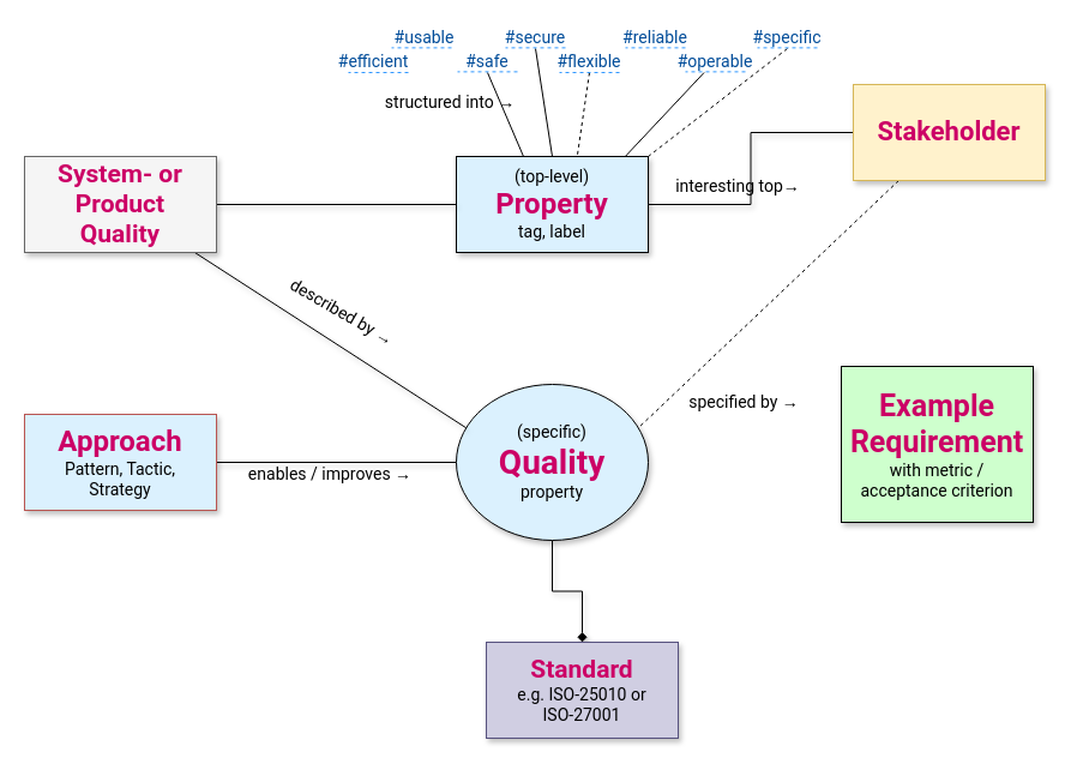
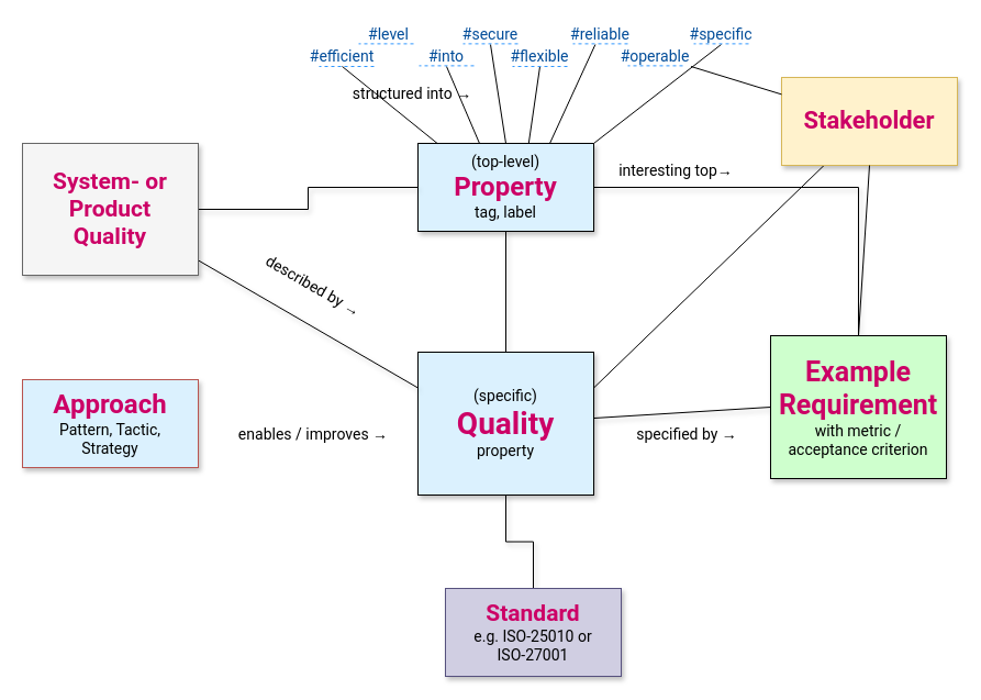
- <mxCell id="24" value="&lt;p style=&quot;margin: 0px; font-variant-numeric: normal; font-variant-east-asian: normal; font-variant-alternates: normal; font-size-adjust: none; font-kerning: auto; font-optical-sizing: auto; font-feature-settings: normal; font-variation-settings: normal; font-variant-position: normal; font-variant-emoji: normal; font-stretch: normal; line-height: normal;&quot; class=&quot;p1&quot;&gt;&lt;font style=&quot;font-size: 14px;&quot;&gt;#usable&lt;/font&gt;&lt;/p&gt;" style="text;html=1;align=center;verticalAlign=middle;whiteSpace=wrap;rounded=0;fontFamily=Roboto;fontColor=#004C99;" vertex="1" parent="1"><mxGeometry x="326" y="20" width="55" height="20" as="geometry" /></mxCell>
+ <mxCell id="24" value="&lt;p style=&quot;margin: 0px; font-variant-numeric: normal; font-variant-east-asian: normal; font-variant-alternates: normal; font-size-adjust: none; font-kerning: auto; font-optical-sizing: auto; font-feature-settings: normal; font-variation-settings: normal; font-variant-position: normal; font-variant-emoji: normal; font-stretch: normal; line-height: normal;&quot; class=&quot;p1&quot;&gt;&lt;font style=&quot;font-size: 14px;&quot;&gt;#level&lt;/font&gt;&lt;/p&gt;" style="text;html=1;align=center;verticalAlign=middle;whiteSpace=wrap;rounded=0;fontFamily=Roboto;fontColor=#004C99;" vertex="1" parent="1"><mxGeometry x="326" y="20" width="55" height="20" as="geometry" /></mxCell>
- <mxCell id="25" value="&lt;p style=&quot;margin: 0px; font-variant-numeric: normal; font-variant-east-asian: normal; font-variant-alternates: normal; font-size-adjust: none; font-kerning: auto; font-optical-sizing: auto; font-feature-settings: normal; font-variation-settings: normal; font-variant-position: normal; font-variant-emoji: normal; font-stretch: normal; line-height: normal;&quot; class=&quot;p1&quot;&gt;&lt;font style=&quot;font-size: 14px;&quot;&gt;#safe&lt;/font&gt;&lt;/p&gt;" style="text;html=1;align=center;verticalAlign=middle;whiteSpace=wrap;rounded=0;fontFamily=Roboto;fontColor=#004C99;" vertex="1" parent="1"><mxGeometry x="371" y="40" width="70" height="20" as="geometry" /></mxCell>
+ <mxCell id="25" value="&lt;p style=&quot;margin: 0px; font-variant-numeric: normal; font-variant-east-asian: normal; font-variant-alternates: normal; font-size-adjust: none; font-kerning: auto; font-optical-sizing: auto; font-feature-settings: normal; font-variation-settings: normal; font-variant-position: normal; font-variant-emoji: normal; font-stretch: normal; line-height: normal;&quot; class=&quot;p1&quot;&gt;&lt;font style=&quot;font-size: 14px;&quot;&gt;#into&lt;/font&gt;&lt;/p&gt;" style="text;html=1;align=center;verticalAlign=middle;whiteSpace=wrap;rounded=0;fontFamily=Roboto;fontColor=#004C99;" vertex="1" parent="1"><mxGeometry x="371" y="40" width="70" height="20" as="geometry" /></mxCell>
+ <mxCell id="32" style="rounded=0;orthogonalLoop=1;jettySize=auto;html=1;endArrow=none;startFill=0;entryX=0.75;entryY=0;entryDx=0;entryDy=0;" edge="1" parent="1" source="28" target="4"><mxGeometry relative="1" as="geometry"><mxPoint x="567" y="70" as="sourcePoint" /><mxPoint x="527" y="141" as="targetPoint" /></mxGeometry></mxCell>
- <mxCell id="33" style="rounded=0;orthogonalLoop=1;jettySize=auto;html=1;endArrow=none;startFill=0;exitX=0.5;exitY=1;exitDx=0;exitDy=0;entryX=1;entryY=0;entryDx=0;entryDy=0;entryPerimeter=0;dashed=1;" edge="1" parent="1" source="30" target="4"><mxGeometry relative="1" as="geometry"><mxPoint x="567" y="70" as="sourcePoint" /><mxPoint x="530" y="130" as="targetPoint" /></mxGeometry></mxCell>
+ <mxCell id="33" style="rounded=0;orthogonalLoop=1;jettySize=auto;html=1;endArrow=none;startFill=0;exitX=0.5;exitY=1;exitDx=0;exitDy=0;entryX=1;entryY=0;entryDx=0;entryDy=0;entryPerimeter=0;" edge="1" parent="1" source="30" target="4"><mxGeometry relative="1" as="geometry"><mxPoint x="567" y="70" as="sourcePoint" /><mxPoint x="530" y="130" as="targetPoint" /></mxGeometry></mxCell>
+ <mxCell id="37" style="rounded=0;orthogonalLoop=1;jettySize=auto;html=1;endArrow=none;startFill=0;entryX=0.11;entryY=0;entryDx=0;entryDy=0;exitX=0.5;exitY=1;exitDx=0;exitDy=0;entryPerimeter=0;" edge="1" parent="1" source="22" target="4"><mxGeometry relative="1" as="geometry"><mxPoint x="333" y="50" as="sourcePoint" /><mxPoint x="427" y="140" as="targetPoint" /></mxGeometry></mxCell>
- <mxCell id="36" style="rounded=0;orthogonalLoop=1;jettySize=auto;html=1;endArrow=none;startFill=0;entryX=0.63;entryY=0;entryDx=0;entryDy=0;exitX=0.5;exitY=1;exitDx=0;exitDy=0;entryPerimeter=0;dashed=1;" edge="1" parent="1" source="27" target="4"><mxGeometry relative="1" as="geometry"><mxPoint x="553" y="80" as="sourcePoint" /><mxPoint x="540" y="170" as="targetPoint" /></mxGeometry></mxCell>
+ <mxCell id="36" style="rounded=0;orthogonalLoop=1;jettySize=auto;html=1;endArrow=none;startFill=0;entryX=0.63;entryY=0;entryDx=0;entryDy=0;exitX=0.5;exitY=1;exitDx=0;exitDy=0;entryPerimeter=0;" edge="1" parent="1" source="27" target="4"><mxGeometry relative="1" as="geometry"><mxPoint x="553" y="80" as="sourcePoint" /><mxPoint x="540" y="170" as="targetPoint" /></mxGeometry></mxCell>
- <mxCell id="31" style="rounded=0;orthogonalLoop=1;jettySize=auto;html=1;endArrow=none;startFill=0;entryX=0.88;entryY=0;entryDx=0;entryDy=0;entryPerimeter=0;" edge="1" parent="1" source="29" target="4"><mxGeometry relative="1" as="geometry"><mxPoint x="738" y="220" as="sourcePoint" /><mxPoint x="550" y="363" as="targetPoint" /></mxGeometry></mxCell>
+ <mxCell id="31" style="rounded=0;orthogonalLoop=1;jettySize=auto;html=1;endArrow=none;startFill=0;" edge="1" parent="1" source="29" target="10"><mxGeometry relative="1" as="geometry"><mxPoint x="738" y="220" as="sourcePoint" /><mxPoint x="550" y="363" as="targetPoint" /></mxGeometry></mxCell>
- <mxCell id="2" style="edgeStyle=orthogonalEdgeStyle;rounded=0;orthogonalLoop=1;jettySize=auto;html=1;entryX=0;entryY=0.5;entryDx=0;entryDy=0;endArrow=none;startFill=0;fontFamily=Roboto;shadow=1;" parent="1" source="4" target="10" edge="1"><mxGeometry relative="1" as="geometry" /></mxCell>
+ <mxCell id="2" style="edgeStyle=orthogonalEdgeStyle;rounded=0;orthogonalLoop=1;jettySize=auto;html=1;endArrow=none;startFill=0;fontFamily=Roboto;shadow=1;" parent="1" source="4" target="14" edge="1"><mxGeometry relative="1" as="geometry" /></mxCell>
- <mxCell id="13" value="&lt;font style=&quot;color: rgb(204, 0, 102);&quot;&gt;System- or&lt;/font&gt;&lt;div&gt;&lt;font style=&quot;color: rgb(204, 0, 102);&quot;&gt;Product&lt;/font&gt;&lt;/div&gt;&lt;div&gt;&lt;font style=&quot;color: rgb(204, 0, 102);&quot;&gt;Quality&lt;/font&gt;&lt;/div&gt;" style="rounded=0;whiteSpace=wrap;html=1;fontFamily=Roboto;fillColor=#f5f5f5;fontColor=#333333;strokeColor=#666666;fontSize=21;fontStyle=1;shadow=1;" parent="1" vertex="1"><mxGeometry x="20" y="130" width="160" height="80" as="geometry" /></mxCell>
+ <mxCell id="13" value="&lt;font style=&quot;color: rgb(204, 0, 102);&quot;&gt;System- or&lt;/font&gt;&lt;div&gt;&lt;font style=&quot;color: rgb(204, 0, 102);&quot;&gt;Product&lt;/font&gt;&lt;/div&gt;&lt;div&gt;&lt;font style=&quot;color: rgb(204, 0, 102);&quot;&gt;Quality&lt;/font&gt;&lt;/div&gt;" style="rounded=0;whiteSpace=wrap;html=1;fontFamily=Roboto;fillColor=#f5f5f5;fontColor=#333333;strokeColor=#666666;fontSize=21;fontStyle=1;shadow=1;" parent="1" vertex="1"><mxGeometry x="20" y="130" width="160" height="120" as="geometry" /></mxCell>
+ <mxCell id="17" style="rounded=0;orthogonalLoop=1;jettySize=auto;html=1;endArrow=none;startFill=0;entryX=0.5;entryY=0;entryDx=0;entryDy=0;exitX=0.5;exitY=1;exitDx=0;exitDy=0;" parent="1" source="10" target="14" edge="1"><mxGeometry relative="1" as="geometry"><mxPoint x="745" y="220" as="sourcePoint" /><mxPoint x="591" y="355" as="targetPoint" /></mxGeometry></mxCell>
- <mxCell id="9" style="rounded=0;orthogonalLoop=1;jettySize=auto;html=1;endArrow=none;startFill=0;entryX=1;entryY=0.25;entryDx=0;entryDy=0;dashed=1;" parent="1" source="10" target="8" edge="1"><mxGeometry relative="1" as="geometry" /></mxCell>
+ <mxCell id="9" style="rounded=0;orthogonalLoop=1;jettySize=auto;html=1;endArrow=none;startFill=0;entryX=1;entryY=0.25;entryDx=0;entryDy=0;" parent="1" source="10" target="8" edge="1"><mxGeometry relative="1" as="geometry" /></mxCell>
+ <mxCell id="3" style="edgeStyle=orthogonalEdgeStyle;rounded=0;orthogonalLoop=1;jettySize=auto;html=1;endArrow=none;startFill=0;shadow=1;" parent="1" source="4" target="8" edge="1"><mxGeometry relative="1" as="geometry" /></mxCell>
- <mxCell id="21" value="&lt;p class=&quot;p1&quot; style=&quot;margin: 0px; font-variant-numeric: normal; font-variant-east-asian: normal; font-variant-alternates: normal; font-size-adjust: none; font-kerning: auto; font-optical-sizing: auto; font-feature-settings: normal; font-variation-settings: normal; font-variant-position: normal; font-variant-emoji: normal; font-stretch: normal; line-height: normal;&quot;&gt;&lt;font style=&quot;font-size: 14px;&quot;&gt;specified by →&lt;/font&gt;&lt;/p&gt;" style="text;html=1;align=center;verticalAlign=middle;whiteSpace=wrap;rounded=0;fontFamily=Roboto;" parent="1" vertex="1"><mxGeometry x="555" y="320" width="130" height="30" as="geometry" /></mxCell>
+ <mxCell id="21" value="&lt;p class=&quot;p1&quot; style=&quot;margin: 0px; font-variant-numeric: normal; font-variant-east-asian: normal; font-variant-alternates: normal; font-size-adjust: none; font-kerning: auto; font-optical-sizing: auto; font-feature-settings: normal; font-variation-settings: normal; font-variant-position: normal; font-variant-emoji: normal; font-stretch: normal; line-height: normal;&quot;&gt;&lt;font style=&quot;font-size: 14px;&quot;&gt;specified by →&lt;/font&gt;&lt;/p&gt;" style="text;html=1;align=center;verticalAlign=middle;whiteSpace=wrap;rounded=0;fontFamily=Roboto;" parent="1" vertex="1"><mxGeometry x="560" y="380" width="130" height="30" as="geometry" /></mxCell>
+ <mxCell id="5" style="rounded=0;orthogonalLoop=1;jettySize=auto;html=1;entryX=0;entryY=0.5;entryDx=0;entryDy=0;endArrow=none;startFill=0;fontFamily=Roboto;shadow=1;" parent="1" source="8" target="14" edge="1"><mxGeometry relative="1" as="geometry" /></mxCell>
- <mxCell id="6" style="edgeStyle=orthogonalEdgeStyle;rounded=0;orthogonalLoop=1;jettySize=auto;html=1;endArrow=none;startFill=0;fontFamily=Roboto;shadow=1;" parent="1" source="8" target="16" edge="1"><mxGeometry relative="1" as="geometry" /></mxCell>
- <mxCell id="8" value="&lt;div&gt;&lt;font style=&quot;font-size: 14px;&quot;&gt;(specific)&lt;/font&gt;&lt;/div&gt;&lt;font style=&quot;color: rgb(204, 0, 102); font-size: 28px;&quot;&gt;&lt;b style=&quot;&quot;&gt;Quality&lt;/b&gt;&lt;/font&gt;&lt;div&gt;&lt;font style=&quot;font-size: 14px;&quot;&gt;property&lt;/font&gt;&lt;/div&gt;" style="ellipse;whiteSpace=wrap;html=1;fillColor=#DBF1FE;fontFamily=Roboto;shadow=1;" parent="1" vertex="1"><mxGeometry x="380" y="320" width="160" height="130" as="geometry" /></mxCell>
+ <mxCell id="8" value="&lt;div&gt;&lt;font style=&quot;font-size: 14px;&quot;&gt;(specific)&lt;/font&gt;&lt;/div&gt;&lt;font style=&quot;color: rgb(204, 0, 102); font-size: 28px;&quot;&gt;&lt;b style=&quot;&quot;&gt;Quality&lt;/b&gt;&lt;/font&gt;&lt;div&gt;&lt;font style=&quot;font-size: 14px;&quot;&gt;property&lt;/font&gt;&lt;/div&gt;" style="rounded=0;whiteSpace=wrap;html=1;fillColor=#DBF1FE;fontFamily=Roboto;shadow=1;" parent="1" vertex="1"><mxGeometry x="380" y="320" width="160" height="130" as="geometry" /></mxCell>
- <mxCell id="23" value="&lt;p class=&quot;p1&quot; style=&quot;margin: 0px; font-variant-numeric: normal; font-variant-east-asian: normal; font-variant-alternates: normal; font-size-adjust: none; font-kerning: auto; font-optical-sizing: auto; font-feature-settings: normal; font-variation-settings: normal; font-variant-position: normal; font-variant-emoji: normal; font-stretch: normal; line-height: normal;&quot;&gt;&lt;font style=&quot;font-size: 14px;&quot;&gt;enables / improves →&lt;/font&gt;&lt;/p&gt;" style="text;html=1;align=center;verticalAlign=middle;whiteSpace=wrap;rounded=0;fontFamily=Roboto;" parent="1" vertex="1"><mxGeometry x="200" y="380" width="150" height="30" as="geometry" /></mxCell>
+ <mxCell id="23" value="&lt;p class=&quot;p1&quot; style=&quot;margin: 0px; font-variant-numeric: normal; font-variant-east-asian: normal; font-variant-alternates: normal; font-size-adjust: none; font-kerning: auto; font-optical-sizing: auto; font-feature-settings: normal; font-variation-settings: normal; font-variant-position: normal; font-variant-emoji: normal; font-stretch: normal; line-height: normal;&quot;&gt;&lt;font style=&quot;font-size: 14px;&quot;&gt;enables / improves →&lt;/font&gt;&lt;/p&gt;" style="text;html=1;align=center;verticalAlign=middle;whiteSpace=wrap;rounded=0;fontFamily=Roboto;" parent="1" vertex="1"><mxGeometry x="210" y="380" width="150" height="30" as="geometry" /></mxCell>
- <mxCell id="7" style="edgeStyle=orthogonalEdgeStyle;rounded=0;orthogonalLoop=1;jettySize=auto;html=1;endArrow=diamond;startFill=0;fontFamily=Roboto;shadow=1;" parent="1" source="8" target="15" edge="1"><mxGeometry relative="1" as="geometry" /></mxCell>
+ <mxCell id="7" style="edgeStyle=orthogonalEdgeStyle;rounded=0;orthogonalLoop=1;jettySize=auto;html=1;endArrow=none;startFill=0;fontFamily=Roboto;shadow=1;" parent="1" source="8" target="15" edge="1"><mxGeometry relative="1" as="geometry" /></mxCell>
